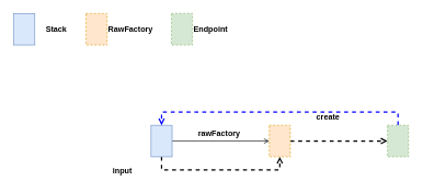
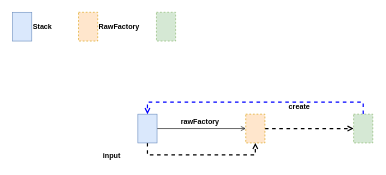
- <mxCell id="3" value="&lt;b&gt;Stack&lt;/b&gt;" style="text;html=1;align=left;verticalAlign=middle;resizable=0;points=[];autosize=1;fontSize=12;fontColor=#000000;" vertex="1" parent="1"><mxGeometry x="67" y="34" width="50" height="20" as="geometry" /></mxCell>
+ <mxCell id="3" value="&lt;b&gt;Stack&lt;/b&gt;" style="text;html=1;align=left;verticalAlign=middle;resizable=0;points=[];autosize=1;fontSize=12;fontColor=#000000;" vertex="1" parent="1"><mxGeometry x="52" y="34" width="50" height="20" as="geometry" /></mxCell>
- <mxCell id="5" value="&lt;b&gt;Endpoint&lt;/b&gt;" style="text;html=1;align=left;verticalAlign=middle;resizable=0;points=[];autosize=1;fontSize=12;fontColor=#000000;" vertex="1" parent="1"><mxGeometry x="292" y="34" width="70" height="20" as="geometry" /></mxCell>
